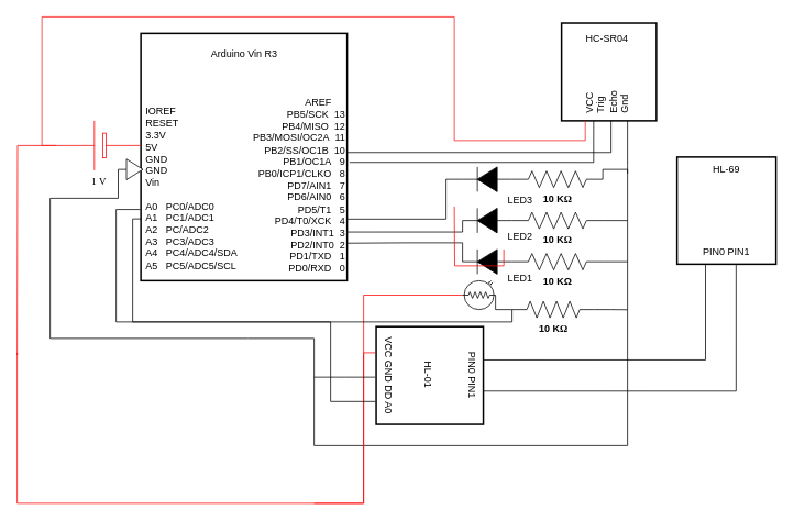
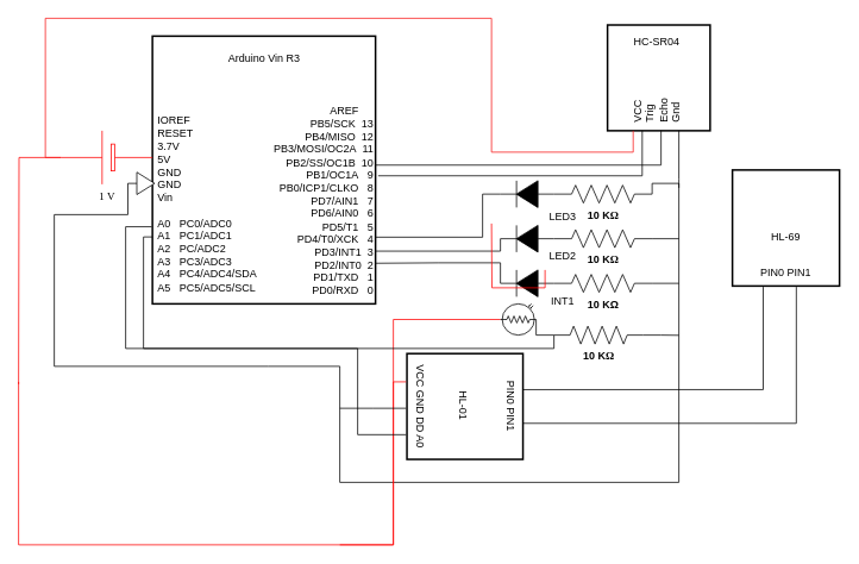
- <mxCell id="10" value="IOREF&lt;br&gt;RESET&lt;br&gt;3.3V&lt;br&gt;5V&lt;br&gt;GND&lt;br&gt;GND&lt;br&gt;Vin" style="text;html=1;strokeColor=none;fillColor=none;align=left;verticalAlign=top;whiteSpace=wrap;rounded=0;" vertex="1" parent="6"><mxGeometry x="4" y="81" width="130" height="110" as="geometry" /></mxCell>
+ <mxCell id="10" value="IOREF&lt;br&gt;RESET&lt;br&gt;3.7V&lt;br&gt;5V&lt;br&gt;GND&lt;br&gt;GND&lt;br&gt;Vin" style="text;html=1;strokeColor=none;fillColor=none;align=left;verticalAlign=top;whiteSpace=wrap;rounded=0;" vertex="1" parent="6"><mxGeometry x="4" y="81" width="130" height="110" as="geometry" /></mxCell>
- <mxCell id="42" value="HL-69" style="text;html=1;strokeColor=none;fillColor=none;align=center;verticalAlign=middle;whiteSpace=wrap;rounded=0;" vertex="1" parent="41"><mxGeometry x="5.96" width="90" height="30" as="geometry" /></mxCell>
+ <mxCell id="42" value="HL-69" style="text;html=1;strokeColor=none;fillColor=none;align=center;verticalAlign=middle;whiteSpace=wrap;rounded=0;" vertex="1" parent="41"><mxGeometry x="5.96" y="60" width="90" height="30" as="geometry" /></mxCell>
- <mxCell id="16" value="LED1" style="text;html=1;strokeColor=none;fillColor=none;align=center;verticalAlign=middle;whiteSpace=wrap;rounded=0;" vertex="1" parent="13"><mxGeometry x="50" y="20" width="40" height="30" as="geometry" /></mxCell>
+ <mxCell id="16" value="INT1" style="text;html=1;strokeColor=none;fillColor=none;align=center;verticalAlign=middle;whiteSpace=wrap;rounded=0;" vertex="1" parent="13"><mxGeometry x="50" y="20" width="40" height="30" as="geometry" /></mxCell>
